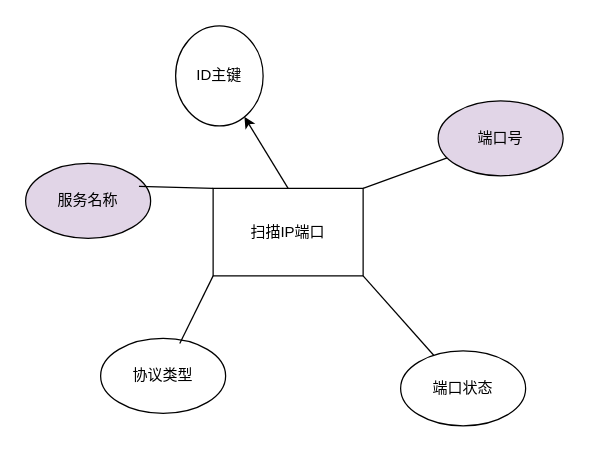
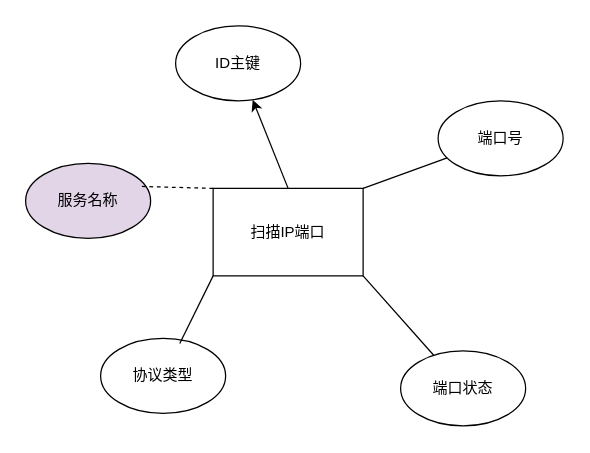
- <mxCell id="6" value="ID主键" style="ellipse;whiteSpace=wrap;html=1;" vertex="1" parent="1"><mxGeometry x="140" y="20" width="70" height="80" as="geometry" /></mxCell>
+ <mxCell id="6" value="ID主键" style="ellipse;whiteSpace=wrap;html=1;" vertex="1" parent="1"><mxGeometry x="140" y="20" width="100" height="60" as="geometry" /></mxCell>
- <mxCell id="9" value="端口号" style="ellipse;whiteSpace=wrap;html=1;fillColor=#e1d5e7;" vertex="1" parent="1"><mxGeometry x="350" y="80" width="100" height="60" as="geometry" /></mxCell>
+ <mxCell id="9" value="端口号" style="ellipse;whiteSpace=wrap;html=1;" vertex="1" parent="1"><mxGeometry x="350" y="80" width="100" height="60" as="geometry" /></mxCell>
- <mxCell id="12" style="rounded=0;orthogonalLoop=1;jettySize=auto;html=1;exitX=0;exitY=0;exitDx=0;exitDy=0;entryX=0.907;entryY=0.307;entryDx=0;entryDy=0;entryPerimeter=0;endArrow=none;startFill=0;" edge="1" parent="1" source="5" target="8"><mxGeometry relative="1" as="geometry" /></mxCell>
+ <mxCell id="12" style="rounded=0;orthogonalLoop=1;jettySize=auto;html=1;exitX=0;exitY=0;exitDx=0;exitDy=0;entryX=0.907;entryY=0.307;entryDx=0;entryDy=0;entryPerimeter=0;endArrow=none;startFill=0;dashed=1;" edge="1" parent="1" source="5" target="8"><mxGeometry relative="1" as="geometry" /></mxCell>
